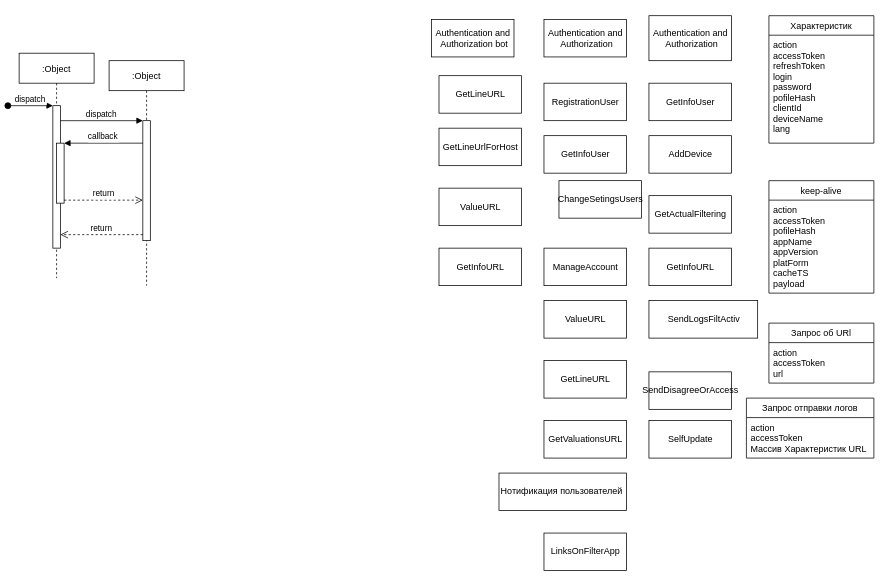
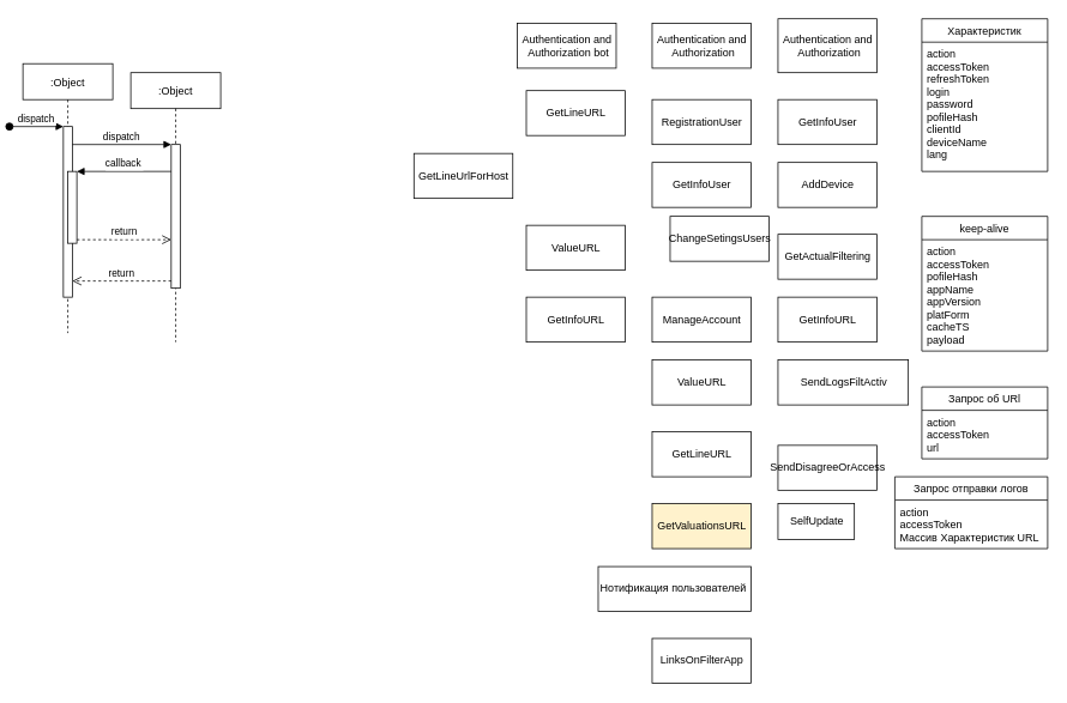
- <mxCell id="42" value="GetLineUrlForHost" style="html=1;" vertex="1" parent="1"><mxGeometry x="580" y="170" width="110" height="50" as="geometry" /></mxCell>
+ <mxCell id="42" value="GetLineUrlForHost" style="html=1;" vertex="1" parent="1"><mxGeometry x="455" y="170" width="110" height="50" as="geometry" /></mxCell>
- <mxCell id="30" value="GetValuationsURL" style="html=1;" vertex="1" parent="1"><mxGeometry x="720" y="560" width="110" height="50" as="geometry" /></mxCell>
+ <mxCell id="30" value="GetValuationsURL" style="html=1;fillColor=#fff2cc;" vertex="1" parent="1"><mxGeometry x="720" y="560" width="110" height="50" as="geometry" /></mxCell>
- <mxCell id="24" value="SelfUpdate" style="html=1;" vertex="1" parent="1"><mxGeometry x="860" y="560" width="110" height="50" as="geometry" /></mxCell>
+ <mxCell id="24" value="SelfUpdate" style="html=1;" vertex="1" parent="1"><mxGeometry x="860" y="560" width="85" height="40" as="geometry" /></mxCell>
